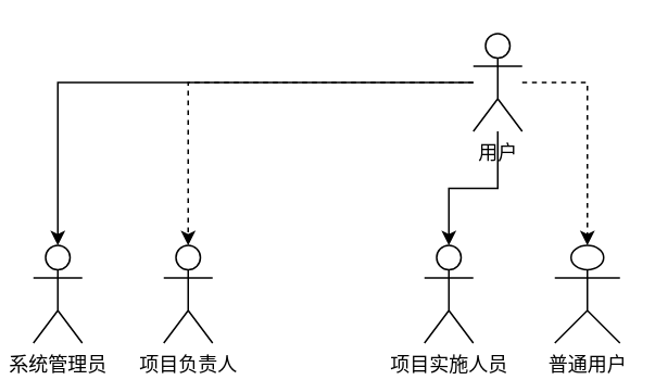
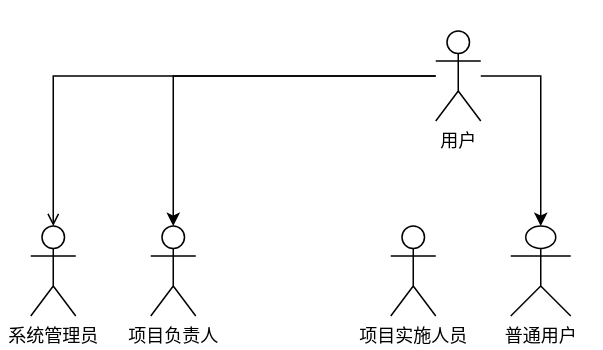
- <mxCell id="5" style="edgeStyle=orthogonalEdgeStyle;rounded=0;orthogonalLoop=1;jettySize=auto;html=1;entryX=0.5;entryY=0;entryDx=0;entryDy=0;entryPerimeter=0;dashed=1;" edge="1" parent="1" source="6" target="10"><mxGeometry relative="1" as="geometry" /></mxCell>
+ <mxCell id="5" style="edgeStyle=orthogonalEdgeStyle;rounded=0;orthogonalLoop=1;jettySize=auto;html=1;entryX=0.5;entryY=0;entryDx=0;entryDy=0;entryPerimeter=0;" edge="1" parent="1" source="6" target="10"><mxGeometry relative="1" as="geometry" /></mxCell>
- <mxCell id="3" value="" style="edgeStyle=orthogonalEdgeStyle;rounded=0;orthogonalLoop=1;jettySize=auto;html=1;dashed=1;" edge="1" parent="1" source="6" target="8"><mxGeometry relative="1" as="geometry" /></mxCell>
+ <mxCell id="3" value="" style="edgeStyle=orthogonalEdgeStyle;rounded=0;orthogonalLoop=1;jettySize=auto;html=1;" edge="1" parent="1" source="6" target="8"><mxGeometry relative="1" as="geometry" /></mxCell>
- <mxCell id="4" style="edgeStyle=orthogonalEdgeStyle;rounded=0;orthogonalLoop=1;jettySize=auto;html=1;entryX=0.5;entryY=0;entryDx=0;entryDy=0;entryPerimeter=0;" edge="1" parent="1" source="6" target="9"><mxGeometry relative="1" as="geometry" /></mxCell>
- <mxCell id="2" value="" style="edgeStyle=orthogonalEdgeStyle;rounded=0;orthogonalLoop=1;jettySize=auto;html=1;" edge="1" parent="1" source="6" target="7"><mxGeometry relative="1" as="geometry" /></mxCell>
+ <mxCell id="2" value="" style="edgeStyle=orthogonalEdgeStyle;rounded=0;orthogonalLoop=1;jettySize=auto;html=1;endArrow=open;" edge="1" parent="1" source="6" target="7"><mxGeometry relative="1" as="geometry" /></mxCell>
